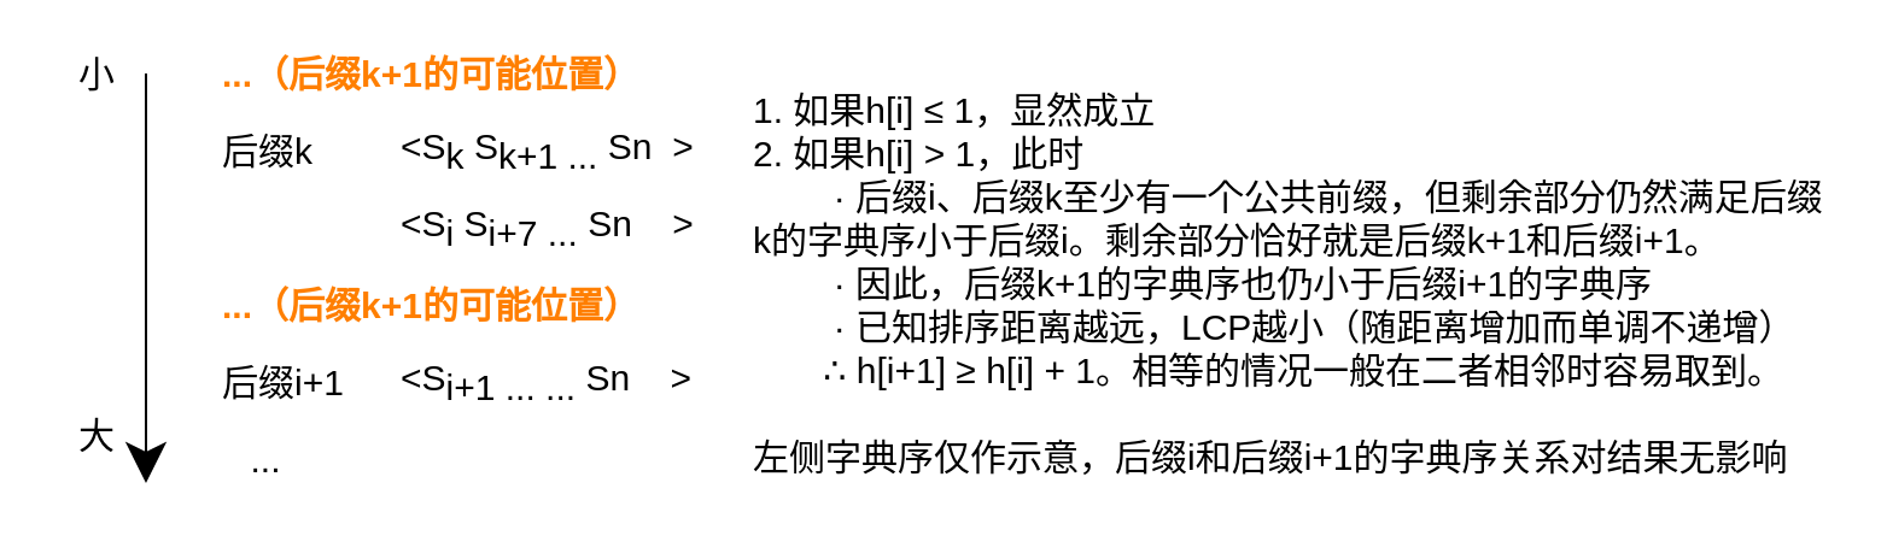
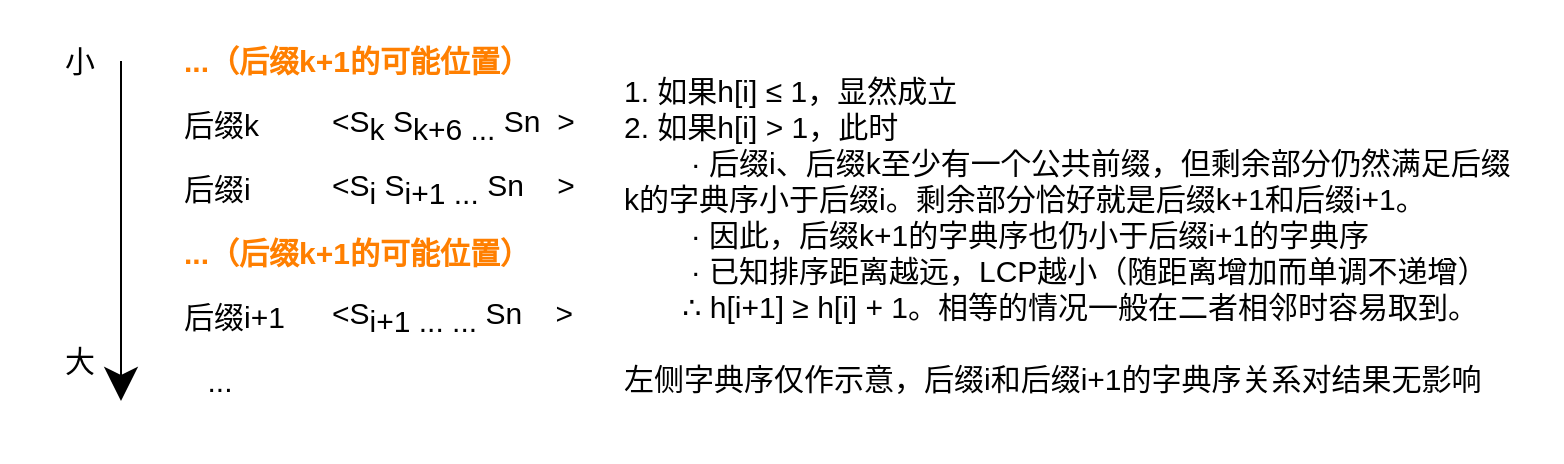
- <mxCell id="9" value="&amp;lt;S&lt;sub style=&quot;font-size: 15px&quot;&gt;k&amp;nbsp;&lt;/sub&gt;S&lt;sub style=&quot;font-size: 15px&quot;&gt;k+1 ...&amp;nbsp;&lt;/sub&gt;Sn&lt;sub style=&quot;font-size: 15px&quot;&gt;&amp;nbsp;&lt;/sub&gt;&lt;sub style=&quot;font-size: 15px&quot;&gt;&amp;nbsp;&lt;/sub&gt;&amp;gt;" style="text;html=1;strokeColor=none;fillColor=none;align=left;verticalAlign=middle;whiteSpace=wrap;rounded=0;hachureGap=4;pointerEvents=0;fontSize=15;" vertex="1" parent="8"><mxGeometry x="74" width="170" height="20" as="geometry" /></mxCell>
+ <mxCell id="9" value="&amp;lt;S&lt;sub style=&quot;font-size: 15px&quot;&gt;k&amp;nbsp;&lt;/sub&gt;S&lt;sub style=&quot;font-size: 15px&quot;&gt;k+6 ...&amp;nbsp;&lt;/sub&gt;Sn&lt;sub style=&quot;font-size: 15px&quot;&gt;&amp;nbsp;&lt;/sub&gt;&lt;sub style=&quot;font-size: 15px&quot;&gt;&amp;nbsp;&lt;/sub&gt;&amp;gt;" style="text;html=1;strokeColor=none;fillColor=none;align=left;verticalAlign=middle;whiteSpace=wrap;rounded=0;hachureGap=4;pointerEvents=0;fontSize=15;" vertex="1" parent="8"><mxGeometry x="74" width="170" height="20" as="geometry" /></mxCell>
+ <mxCell id="13" value="后缀i" style="text;html=1;strokeColor=none;fillColor=none;align=left;verticalAlign=middle;whiteSpace=wrap;rounded=0;hachureGap=4;pointerEvents=0;fontSize=15;" vertex="1" parent="11"><mxGeometry width="40" height="20" as="geometry" /></mxCell>
- <mxCell id="12" value="&amp;lt;S&lt;sub style=&quot;font-size: 15px&quot;&gt;i&amp;nbsp;&lt;/sub&gt;S&lt;sub style=&quot;font-size: 15px&quot;&gt;i+7 ...&amp;nbsp;&lt;/sub&gt;Sn&lt;sub style=&quot;font-size: 15px&quot;&gt;&amp;nbsp;&lt;/sub&gt;&lt;sub style=&quot;font-size: 15px&quot;&gt;&amp;nbsp; &amp;nbsp;&lt;/sub&gt;&amp;gt;" style="text;html=1;strokeColor=none;fillColor=none;align=left;verticalAlign=middle;whiteSpace=wrap;rounded=0;hachureGap=4;pointerEvents=0;fontSize=15;" vertex="1" parent="11"><mxGeometry x="74" width="170" height="20" as="geometry" /></mxCell>
+ <mxCell id="12" value="&amp;lt;S&lt;sub style=&quot;font-size: 15px&quot;&gt;i&amp;nbsp;&lt;/sub&gt;S&lt;sub style=&quot;font-size: 15px&quot;&gt;i+1 ...&amp;nbsp;&lt;/sub&gt;Sn&lt;sub style=&quot;font-size: 15px&quot;&gt;&amp;nbsp;&lt;/sub&gt;&lt;sub style=&quot;font-size: 15px&quot;&gt;&amp;nbsp; &amp;nbsp;&lt;/sub&gt;&amp;gt;" style="text;html=1;strokeColor=none;fillColor=none;align=left;verticalAlign=middle;whiteSpace=wrap;rounded=0;hachureGap=4;pointerEvents=0;fontSize=15;" vertex="1" parent="11"><mxGeometry x="74" width="170" height="20" as="geometry" /></mxCell>
